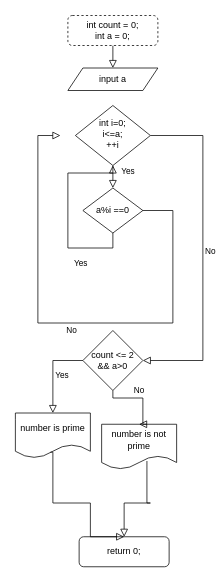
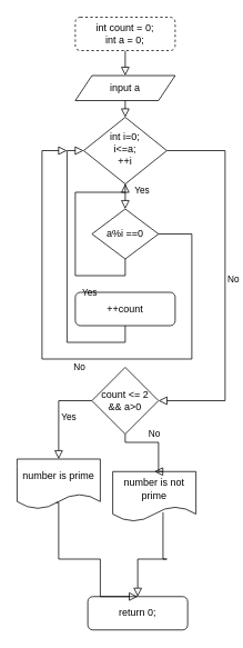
+ <mxCell id="13" value="" style="rounded=0;html=1;jettySize=auto;orthogonalLoop=1;fontSize=11;endArrow=block;endFill=0;endSize=8;strokeWidth=1;shadow=0;labelBackgroundColor=none;edgeStyle=orthogonalEdgeStyle;exitX=0.5;exitY=1;exitDx=0;exitDy=0;entryX=0.5;entryY=0;entryDx=0;entryDy=0;" edge="1" parent="1" source="12" target="6"><mxGeometry relative="1" as="geometry"><mxPoint x="350" y="120" as="sourcePoint" /><mxPoint x="350" y="150" as="targetPoint" /><Array as="points"><mxPoint x="150" y="130" /><mxPoint x="150" y="130" /></Array></mxGeometry></mxCell>
+ <mxCell id="9" value="" style="rounded=0;html=1;jettySize=auto;orthogonalLoop=1;fontSize=11;endArrow=block;endFill=0;endSize=8;strokeWidth=1;shadow=0;labelBackgroundColor=none;edgeStyle=orthogonalEdgeStyle;exitX=0.5;exitY=1;exitDx=0;exitDy=0;entryX=0;entryY=0.5;entryDx=0;entryDy=0;" edge="1" parent="1" source="8" target="6"><mxGeometry relative="1" as="geometry"><mxPoint x="-20" y="320" as="sourcePoint" /><mxPoint x="-20" y="360" as="targetPoint" /></mxGeometry></mxCell>
+ <mxCell id="8" value="++count" style="rounded=1;whiteSpace=wrap;html=1;fontSize=12;glass=0;strokeWidth=1;shadow=0;" parent="1" vertex="1"><mxGeometry x="90" y="350" width="120" height="40" as="geometry" /></mxCell>
